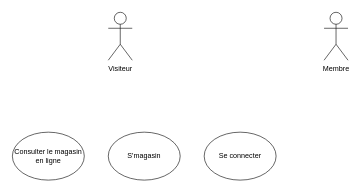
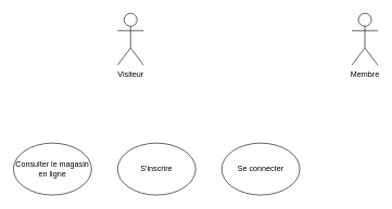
- <mxCell id="5" value="S'magasin" style="ellipse;whiteSpace=wrap;html=1;" vertex="1" parent="1"><mxGeometry x="180" y="220" width="120" height="80" as="geometry" /></mxCell>
+ <mxCell id="5" value="S'inscrire" style="ellipse;whiteSpace=wrap;html=1;" vertex="1" parent="1"><mxGeometry x="180" y="220" width="120" height="80" as="geometry" /></mxCell>
